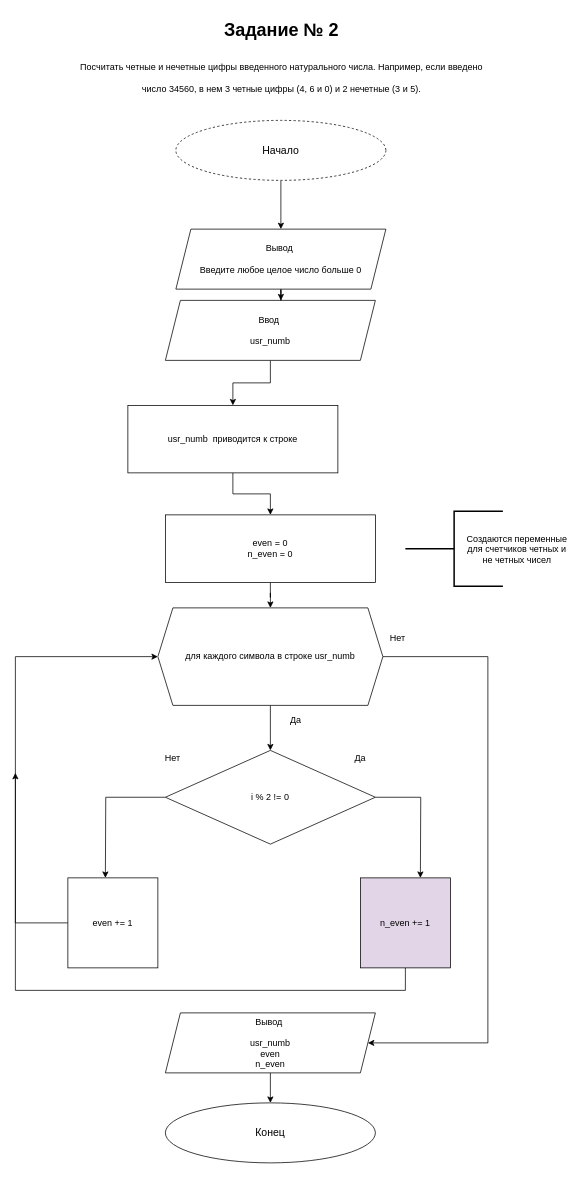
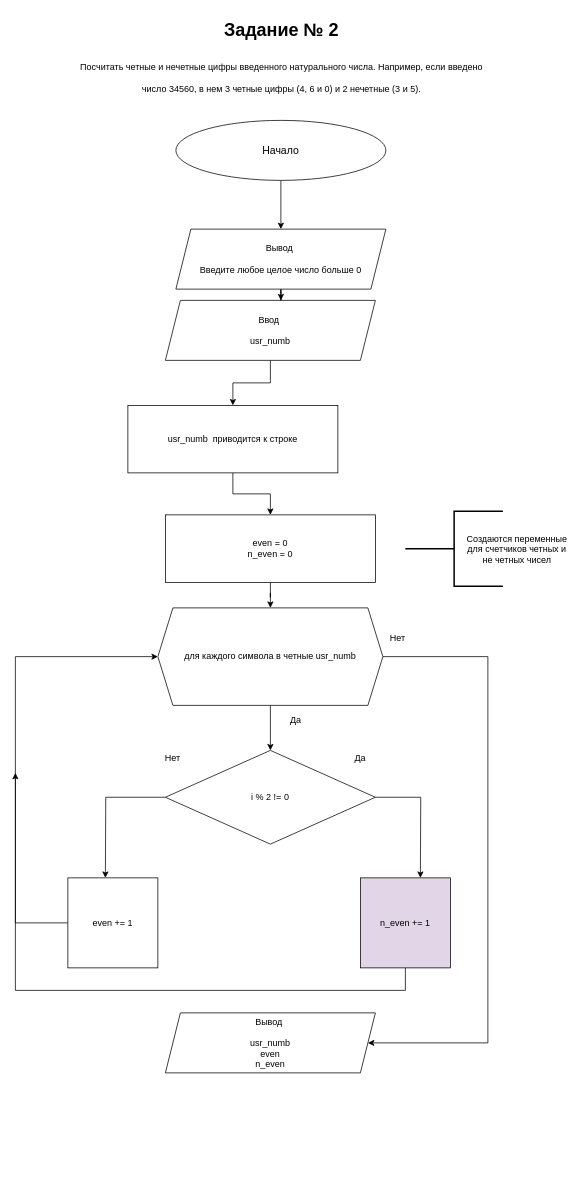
- <mxCell id="3" value="&lt;font style=&quot;font-size: 14px&quot;&gt;Начало&lt;/font&gt;" style="ellipse;whiteSpace=wrap;html=1;dashed=1;" parent="1" vertex="1"><mxGeometry x="234" y="160" width="280" height="80" as="geometry" /></mxCell>
+ <mxCell id="3" value="&lt;font style=&quot;font-size: 14px&quot;&gt;Начало&lt;/font&gt;" style="ellipse;whiteSpace=wrap;html=1;" parent="1" vertex="1"><mxGeometry x="234" y="160" width="280" height="80" as="geometry" /></mxCell>
- <mxCell id="13" value="для каждого символа в строке usr_numb" style="shape=hexagon;perimeter=hexagonPerimeter2;whiteSpace=wrap;html=1;fixedSize=1;" parent="1" vertex="1"><mxGeometry x="210" y="810" width="300" height="130" as="geometry" /></mxCell>
+ <mxCell id="13" value="для каждого символа в четные usr_numb" style="shape=hexagon;perimeter=hexagonPerimeter2;whiteSpace=wrap;html=1;fixedSize=1;" parent="1" vertex="1"><mxGeometry x="210" y="810" width="300" height="130" as="geometry" /></mxCell>
- <mxCell id="28" style="edgeStyle=orthogonalEdgeStyle;rounded=0;orthogonalLoop=1;jettySize=auto;html=1;entryX=0.5;entryY=0;entryDx=0;entryDy=0;" parent="1" source="29" target="30" edge="1"><mxGeometry relative="1" as="geometry" /></mxCell>
- <mxCell id="30" value="&lt;font style=&quot;font-size: 14px&quot;&gt;Конец&lt;/font&gt;" style="ellipse;whiteSpace=wrap;html=1;" parent="1" vertex="1"><mxGeometry x="220" y="1470" width="280" height="80" as="geometry" /></mxCell>
